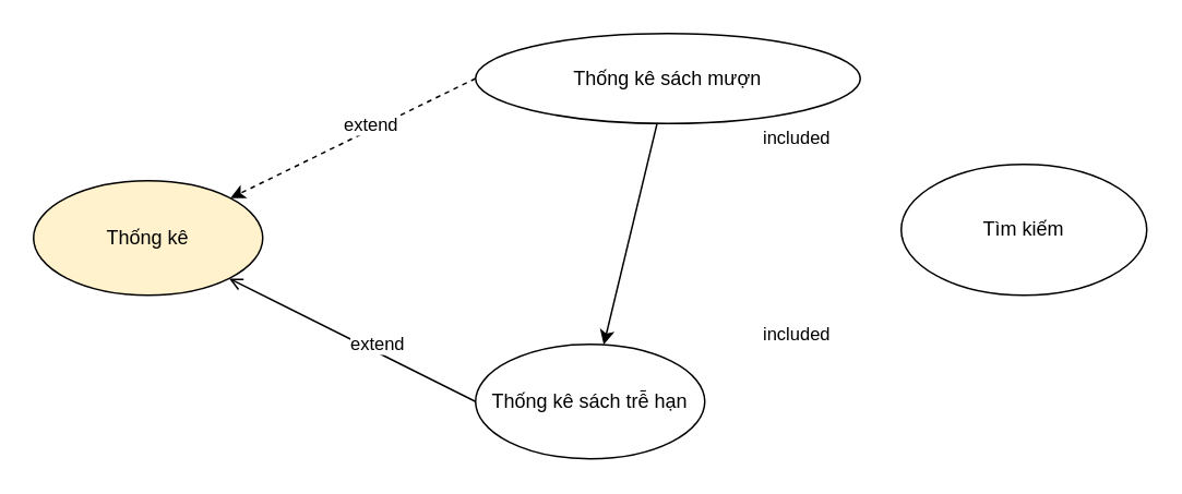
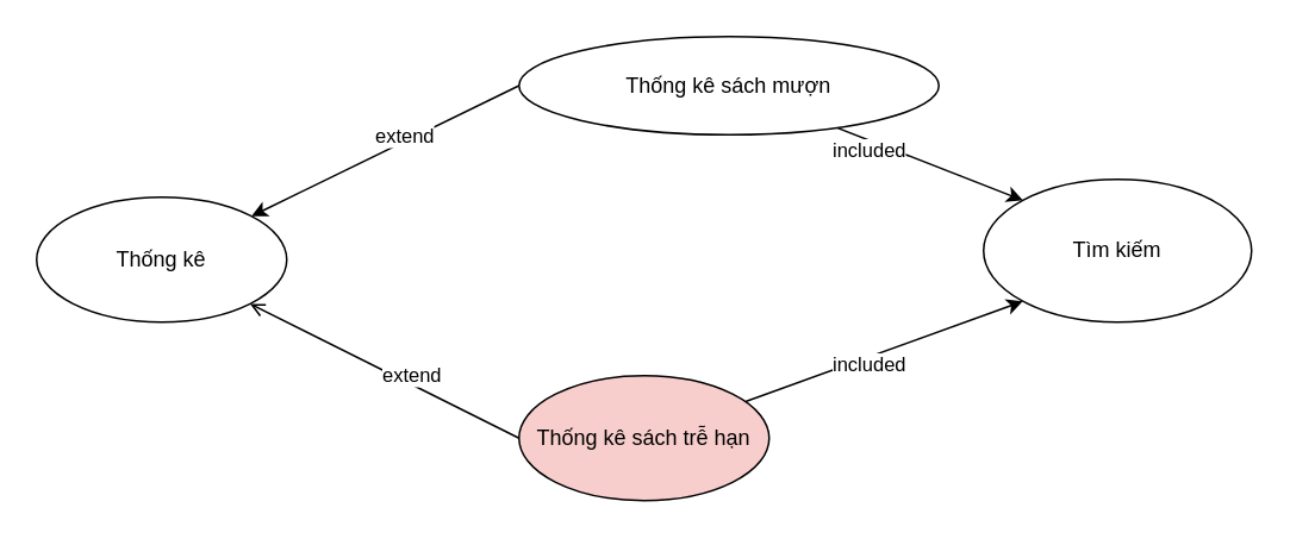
- <mxCell id="2" style="rounded=0;orthogonalLoop=1;jettySize=auto;html=1;exitX=0;exitY=0.5;exitDx=0;exitDy=0;dashed=1;" edge="1" parent="1" source="7" target="5"><mxGeometry relative="1" as="geometry" /></mxCell>
+ <mxCell id="2" style="rounded=0;orthogonalLoop=1;jettySize=auto;html=1;exitX=0;exitY=0.5;exitDx=0;exitDy=0;" edge="1" parent="1" source="7" target="5"><mxGeometry relative="1" as="geometry" /></mxCell>
- <mxCell id="6" style="rounded=0;orthogonalLoop=1;jettySize=auto;html=1;" edge="1" parent="1" source="7" target="9"><mxGeometry relative="1" as="geometry" /></mxCell>
+ <mxCell id="6" style="rounded=0;orthogonalLoop=1;jettySize=auto;html=1;entryX=0;entryY=0;entryDx=0;entryDy=0;" edge="1" parent="1" source="7" target="12"><mxGeometry relative="1" as="geometry" /></mxCell>
- <mxCell id="5" value="Thống kê" style="ellipse;whiteSpace=wrap;html=1;fillColor=#fff2cc;" vertex="1" parent="1"><mxGeometry x="20" y="110" width="140" height="70" as="geometry" /></mxCell>
+ <mxCell id="5" value="Thống kê" style="ellipse;whiteSpace=wrap;html=1;" vertex="1" parent="1"><mxGeometry x="20" y="110" width="140" height="70" as="geometry" /></mxCell>
+ <mxCell id="8" style="rounded=0;orthogonalLoop=1;jettySize=auto;html=1;entryX=0;entryY=1;entryDx=0;entryDy=0;" edge="1" parent="1" source="9" target="12"><mxGeometry relative="1" as="geometry" /></mxCell>
- <mxCell id="9" value="Thống kê sách trễ hạn" style="ellipse;whiteSpace=wrap;html=1;" vertex="1" parent="1"><mxGeometry x="290" y="210" width="140" height="70" as="geometry" /></mxCell>
+ <mxCell id="9" value="Thống kê sách trễ hạn" style="ellipse;whiteSpace=wrap;html=1;fillColor=#f8cecc;" vertex="1" parent="1"><mxGeometry x="290" y="210" width="140" height="70" as="geometry" /></mxCell>
